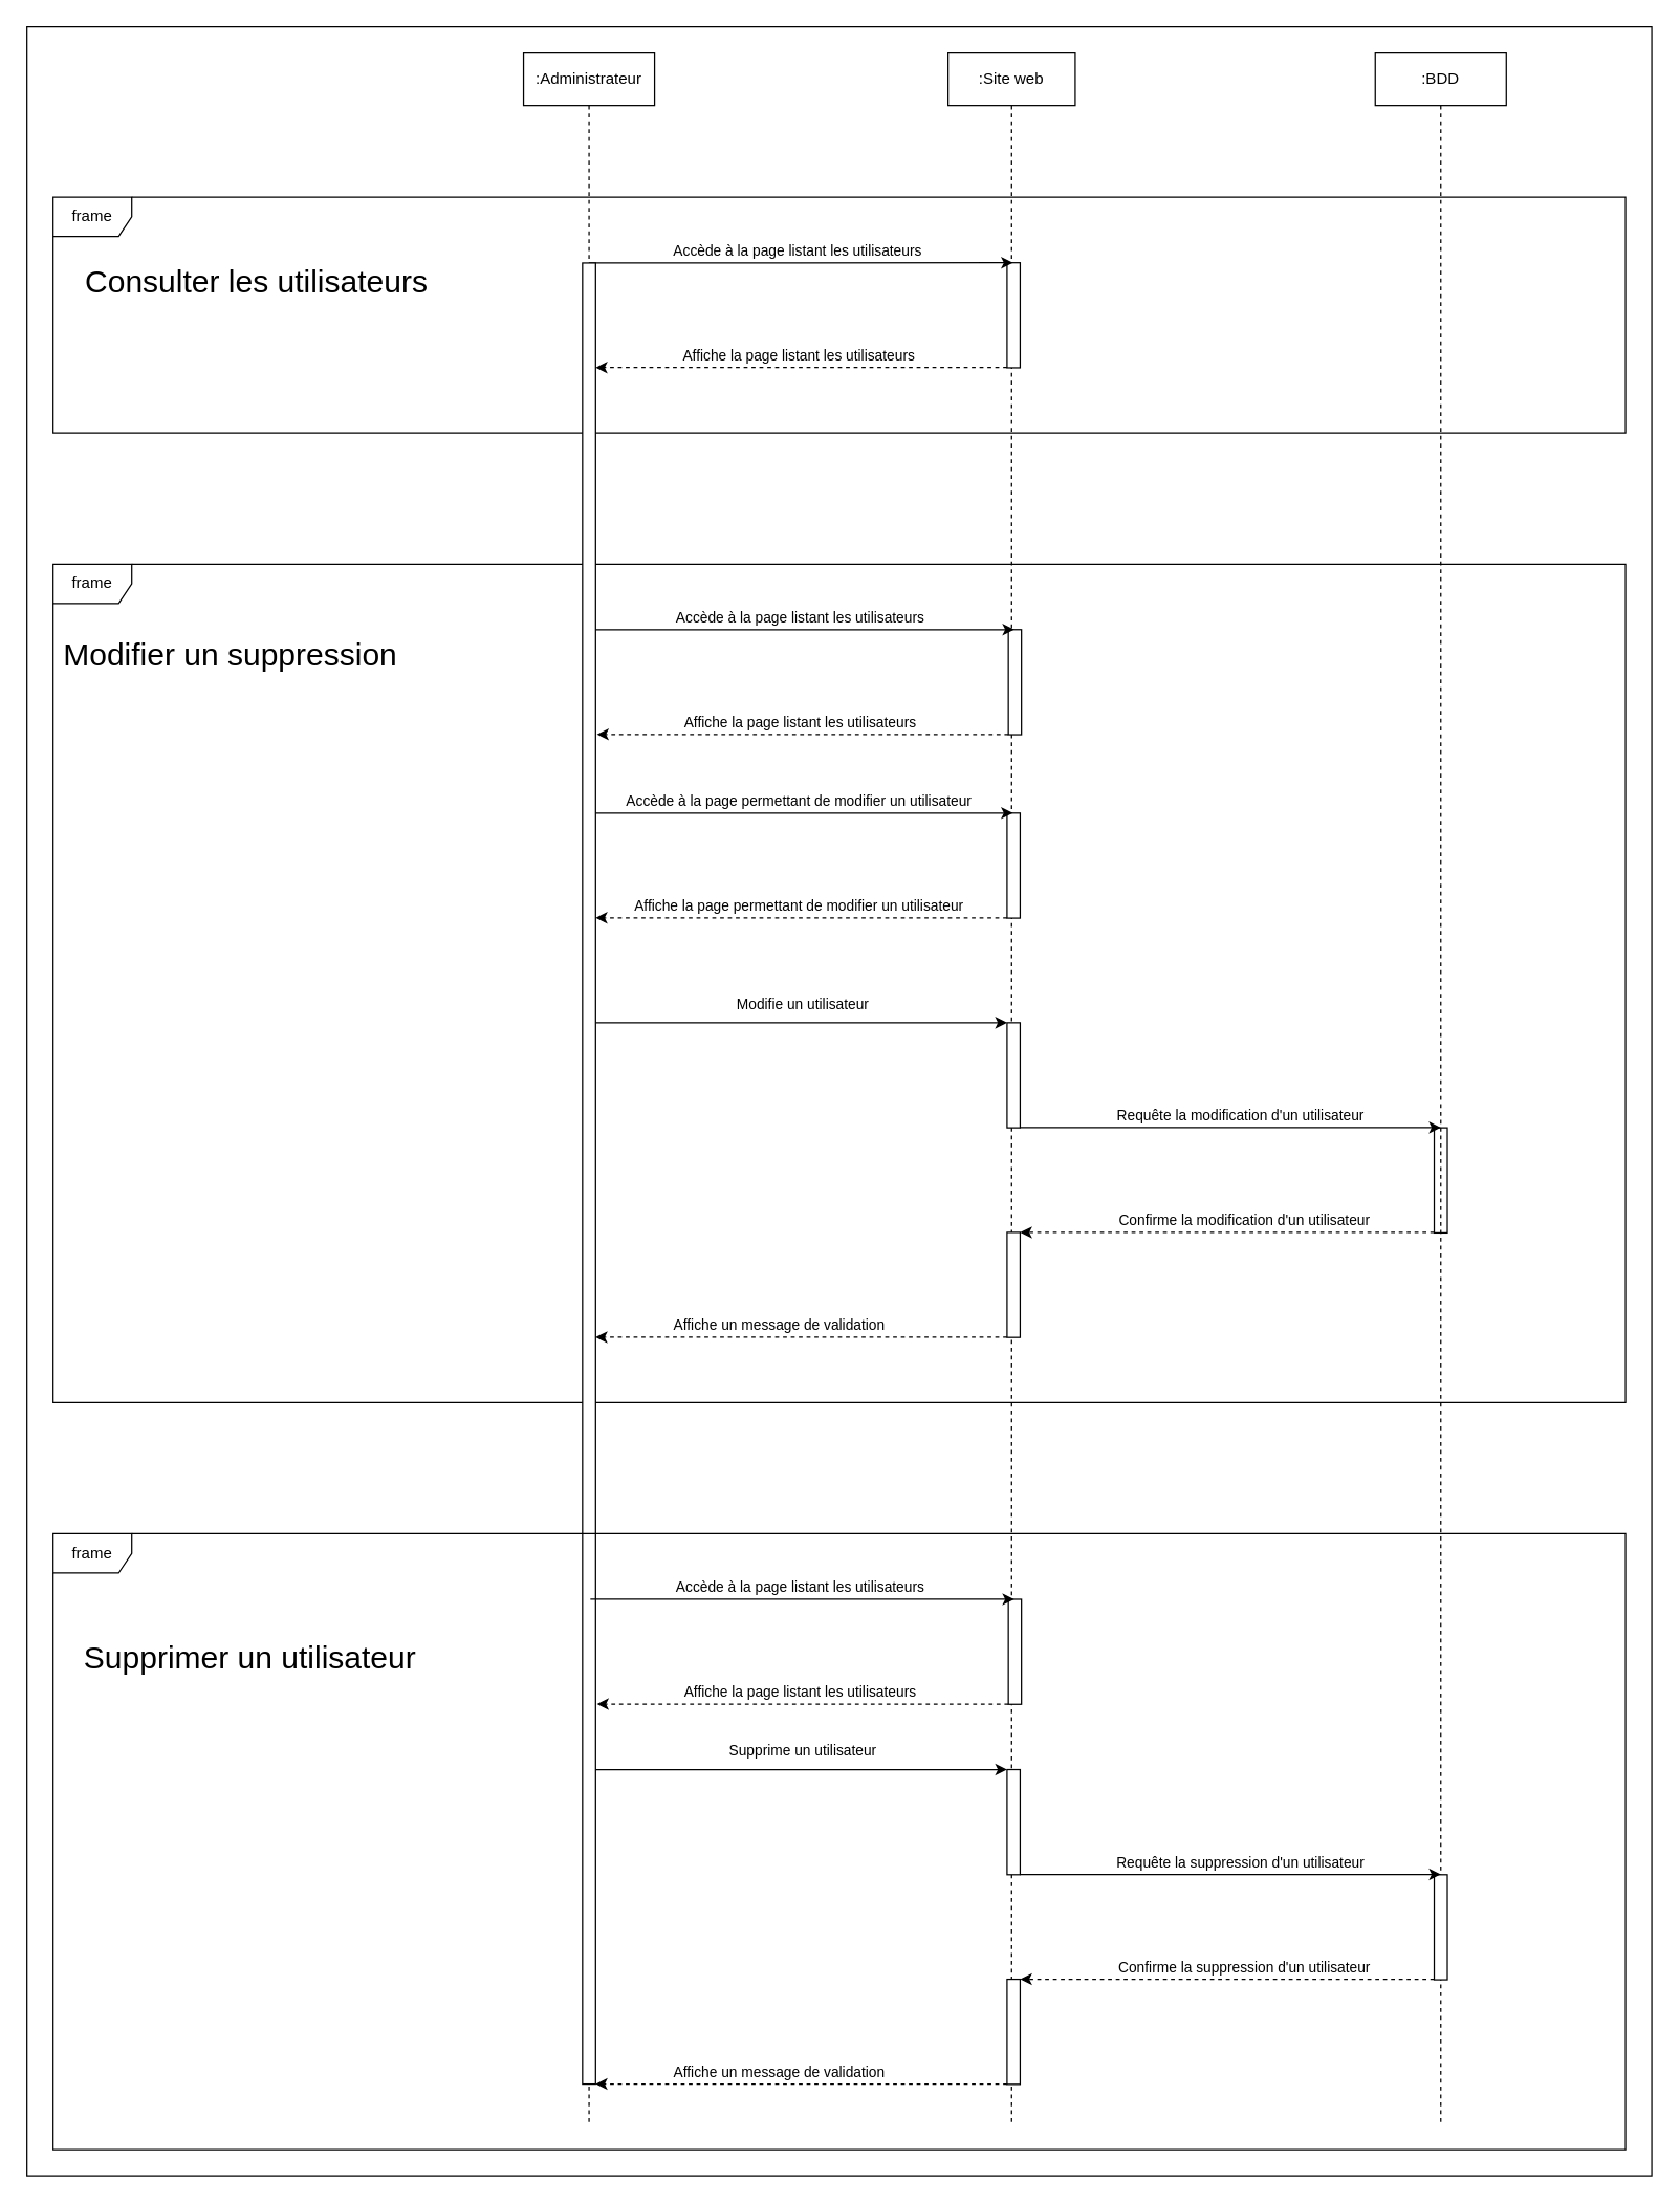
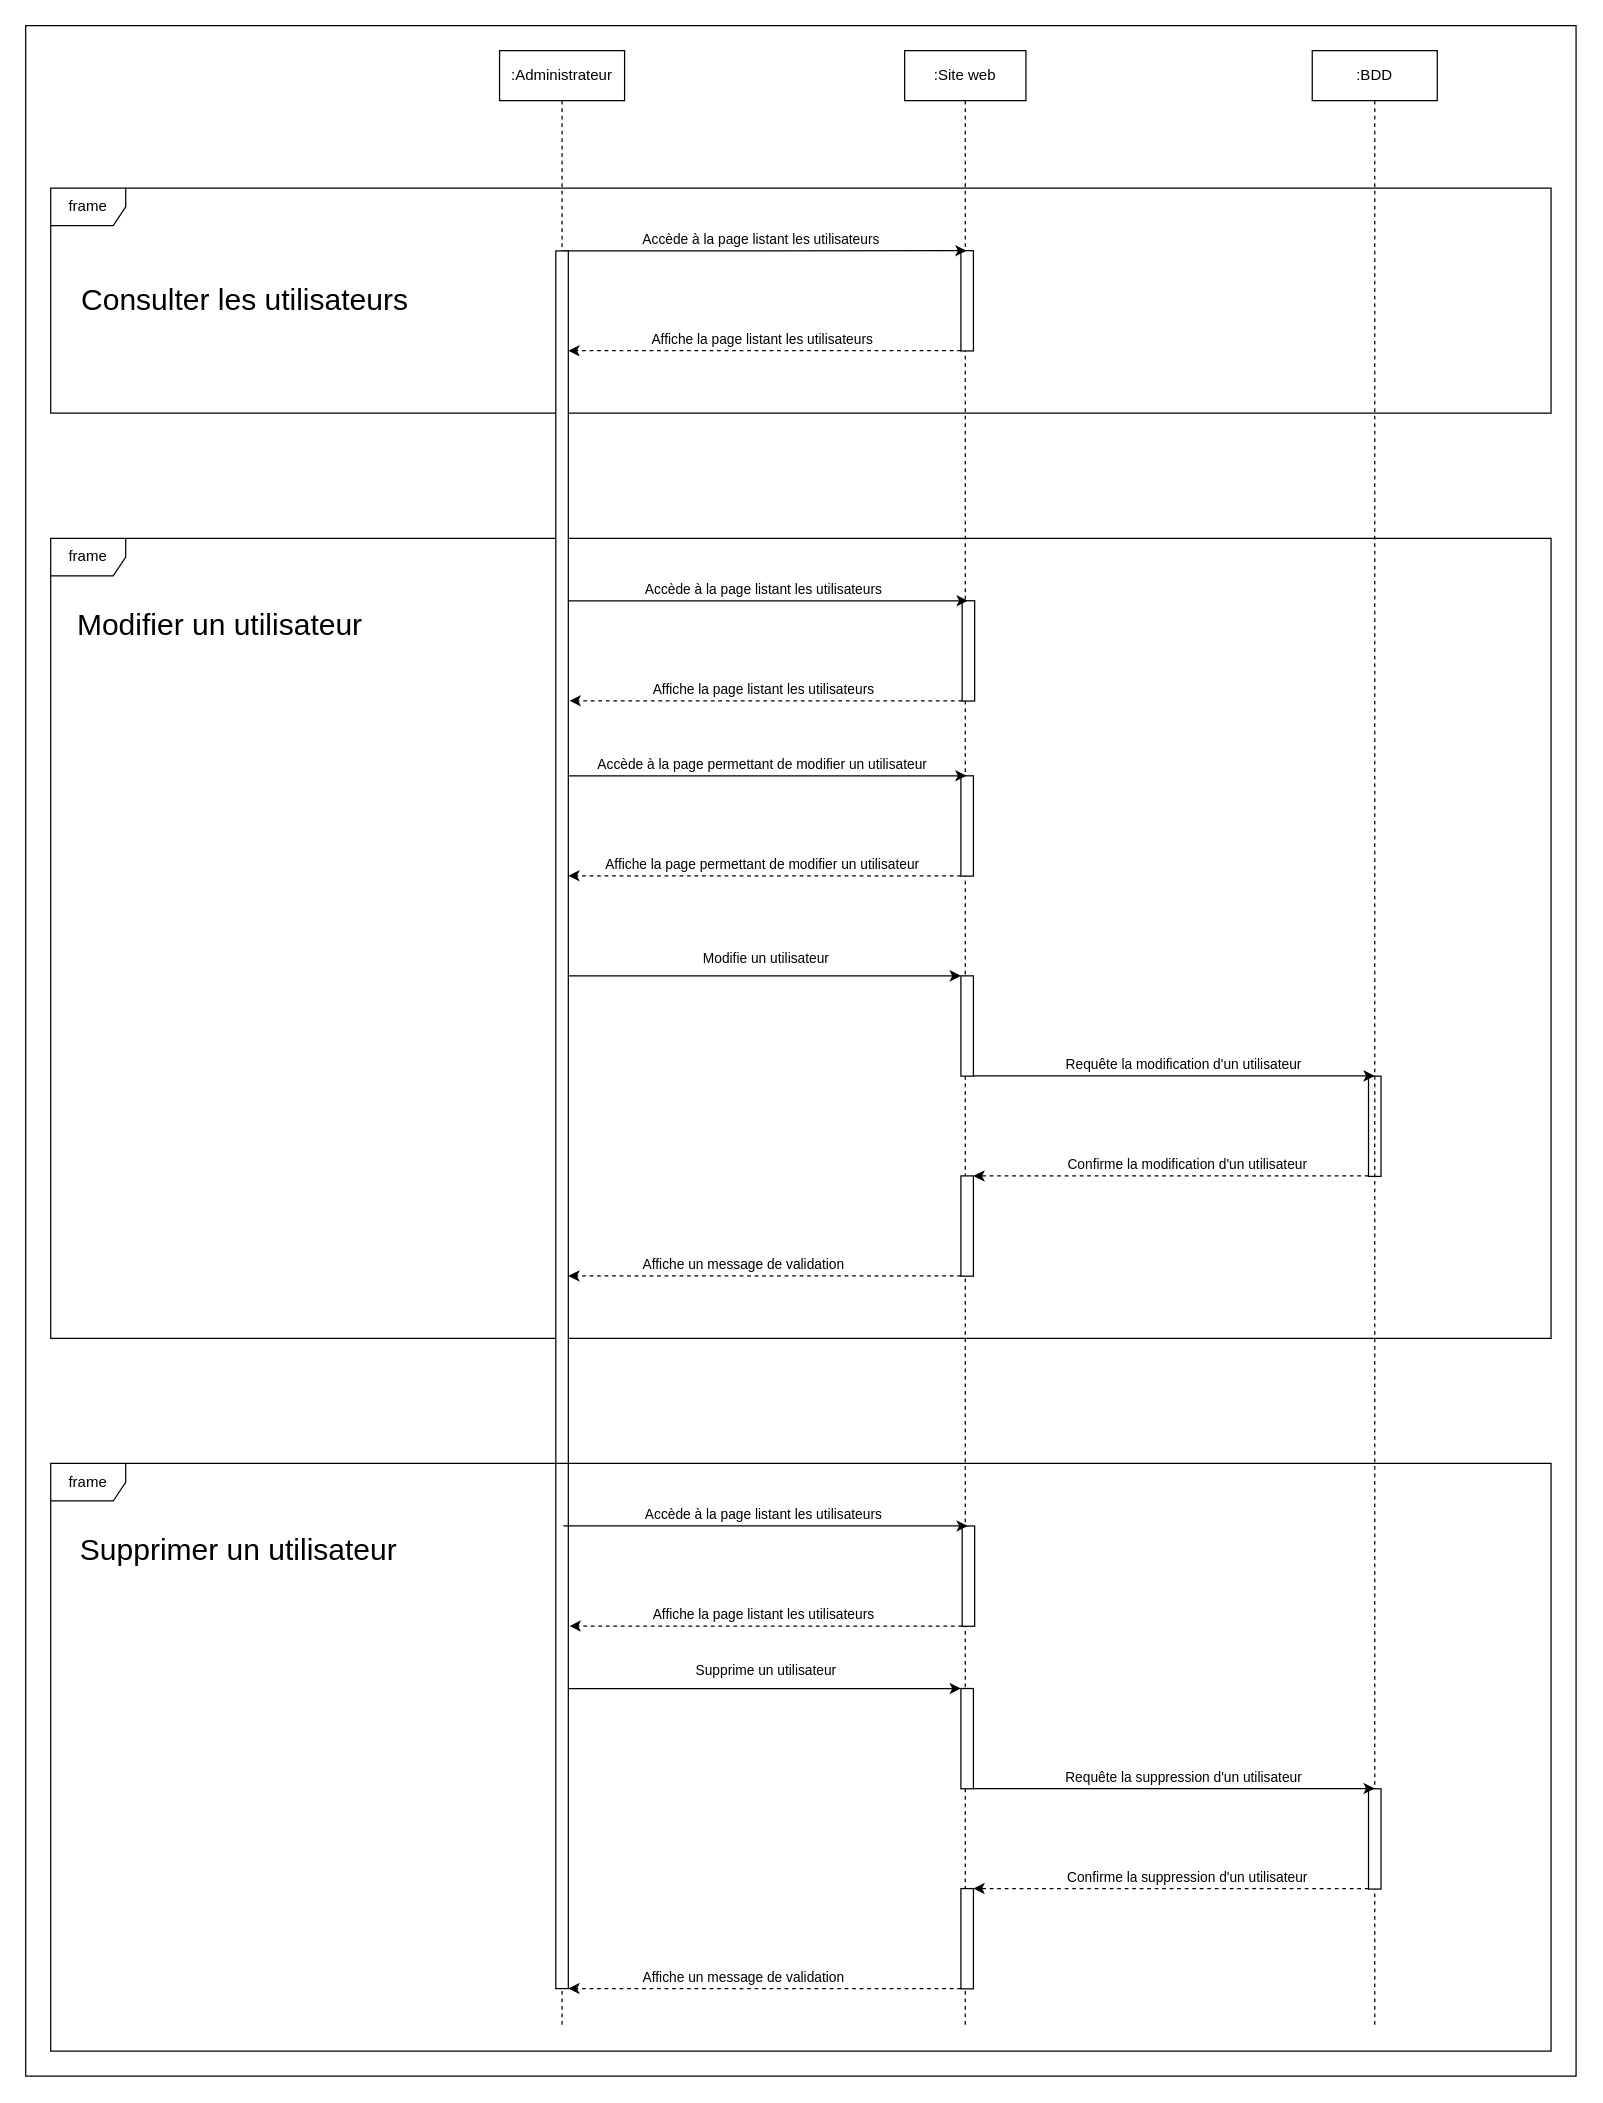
- <mxCell id="33" value="&lt;div&gt;&lt;font style=&quot;font-size: 24px;&quot;&gt;Consulter les utilisateurs&lt;br&gt;&lt;/font&gt;&lt;/div&gt;" style="text;html=1;align=center;verticalAlign=middle;resizable=0;points=[];autosize=1;strokeColor=none;fillColor=none;" parent="1" vertex="1"><mxGeometry x="50" y="195" width="290" height="40" as="geometry" /></mxCell>
+ <mxCell id="33" value="&lt;div&gt;&lt;font style=&quot;font-size: 24px;&quot;&gt;Consulter les utilisateurs&lt;br&gt;&lt;/font&gt;&lt;/div&gt;" style="text;html=1;align=center;verticalAlign=middle;resizable=0;points=[];autosize=1;strokeColor=none;fillColor=none;" parent="1" vertex="1"><mxGeometry x="50" y="220" width="290" height="40" as="geometry" /></mxCell>
- <mxCell id="54" value="Modifier un suppression" style="text;html=1;align=center;verticalAlign=middle;resizable=0;points=[];autosize=1;strokeColor=none;fillColor=none;fontSize=24;" parent="1" vertex="1"><mxGeometry x="50" y="480" width="250" height="40" as="geometry" /></mxCell>
+ <mxCell id="54" value="Modifier un utilisateur" style="text;html=1;align=center;verticalAlign=middle;resizable=0;points=[];autosize=1;strokeColor=none;fillColor=none;fontSize=24;" parent="1" vertex="1"><mxGeometry x="50" y="480" width="250" height="40" as="geometry" /></mxCell>
- <mxCell id="37" value="Supprimer un utilisateur" style="text;html=1;align=center;verticalAlign=middle;resizable=0;points=[];autosize=1;strokeColor=none;fillColor=none;fontSize=24;" parent="1" vertex="1"><mxGeometry x="50" y="1245" width="280" height="40" as="geometry" /></mxCell>
+ <mxCell id="37" value="Supprimer un utilisateur" style="text;html=1;align=center;verticalAlign=middle;resizable=0;points=[];autosize=1;strokeColor=none;fillColor=none;fontSize=24;" parent="1" vertex="1"><mxGeometry x="50" y="1220" width="280" height="40" as="geometry" /></mxCell>
